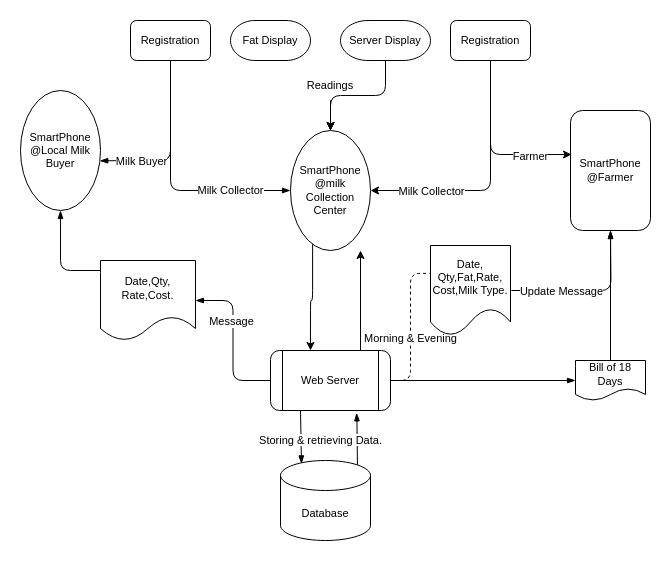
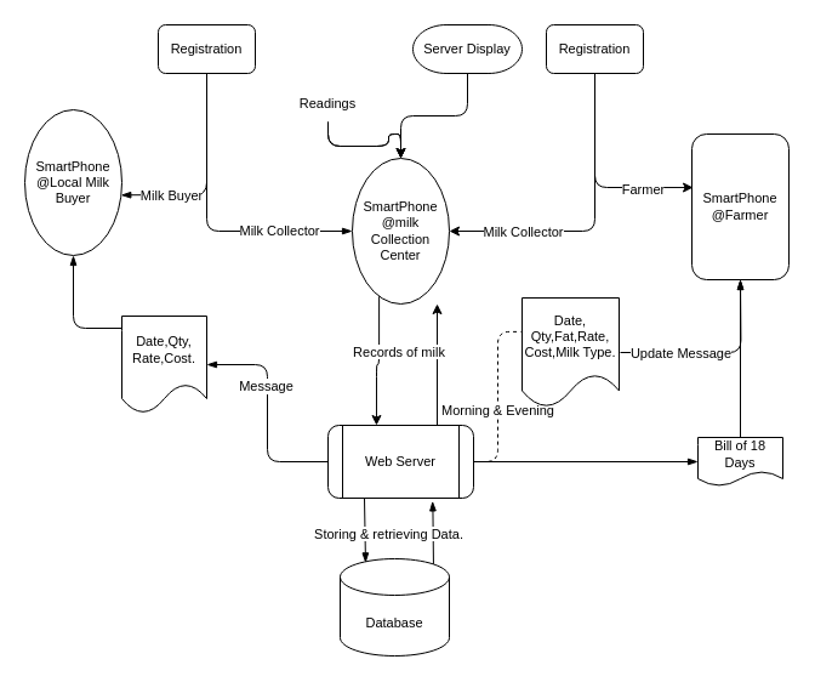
- <mxCell id="3" value="Fat Display" style="strokeWidth=1;html=1;shape=mxgraph.flowchart.terminator;whiteSpace=wrap;fontSize=11;" vertex="1" parent="1"><mxGeometry x="230" y="20" width="80" height="40" as="geometry" /></mxCell>
- <mxCell id="15" value="Readings" style="text;html=1;strokeColor=none;fillColor=none;align=center;verticalAlign=middle;whiteSpace=wrap;rounded=0;fontSize=11;" vertex="1" parent="1"><mxGeometry x="300" y="70" width="60" height="30" as="geometry" /></mxCell>
+ <mxCell id="15" value="Readings" style="text;html=1;strokeColor=none;fillColor=none;align=center;verticalAlign=middle;whiteSpace=wrap;rounded=0;fontSize=11;" vertex="1" parent="1"><mxGeometry x="240" y="70" width="60" height="30" as="geometry" /></mxCell>
+ <mxCell id="24" value="&lt;span style=&quot;background-color: rgb(255, 255, 255); font-size: 11px;&quot;&gt;Records of milk&amp;nbsp;&lt;/span&gt;" style="text;html=1;align=center;verticalAlign=middle;resizable=0;points=[];autosize=1;strokeColor=none;fillColor=none;fontSize=11;" vertex="1" parent="1"><mxGeometry x="280" y="275" width="100" height="30" as="geometry" /></mxCell>
- <mxCell id="39" value="Date,Qty,&lt;br&gt;Rate,Cost." style="shape=document;whiteSpace=wrap;html=1;boundedLbl=1;rounded=1;shadow=0;labelBackgroundColor=#FFFFFF;fontSize=11;strokeColor=default;strokeWidth=1;" vertex="1" parent="1"><mxGeometry x="100" y="260" width="95" height="80" as="geometry" /></mxCell>
+ <mxCell id="39" value="Date,Qty,&lt;br&gt;Rate,Cost." style="shape=document;whiteSpace=wrap;html=1;boundedLbl=1;rounded=1;shadow=0;labelBackgroundColor=#FFFFFF;fontSize=11;strokeColor=default;strokeWidth=1;" vertex="1" parent="1"><mxGeometry x="100" y="260" width="70" height="80" as="geometry" /></mxCell>
